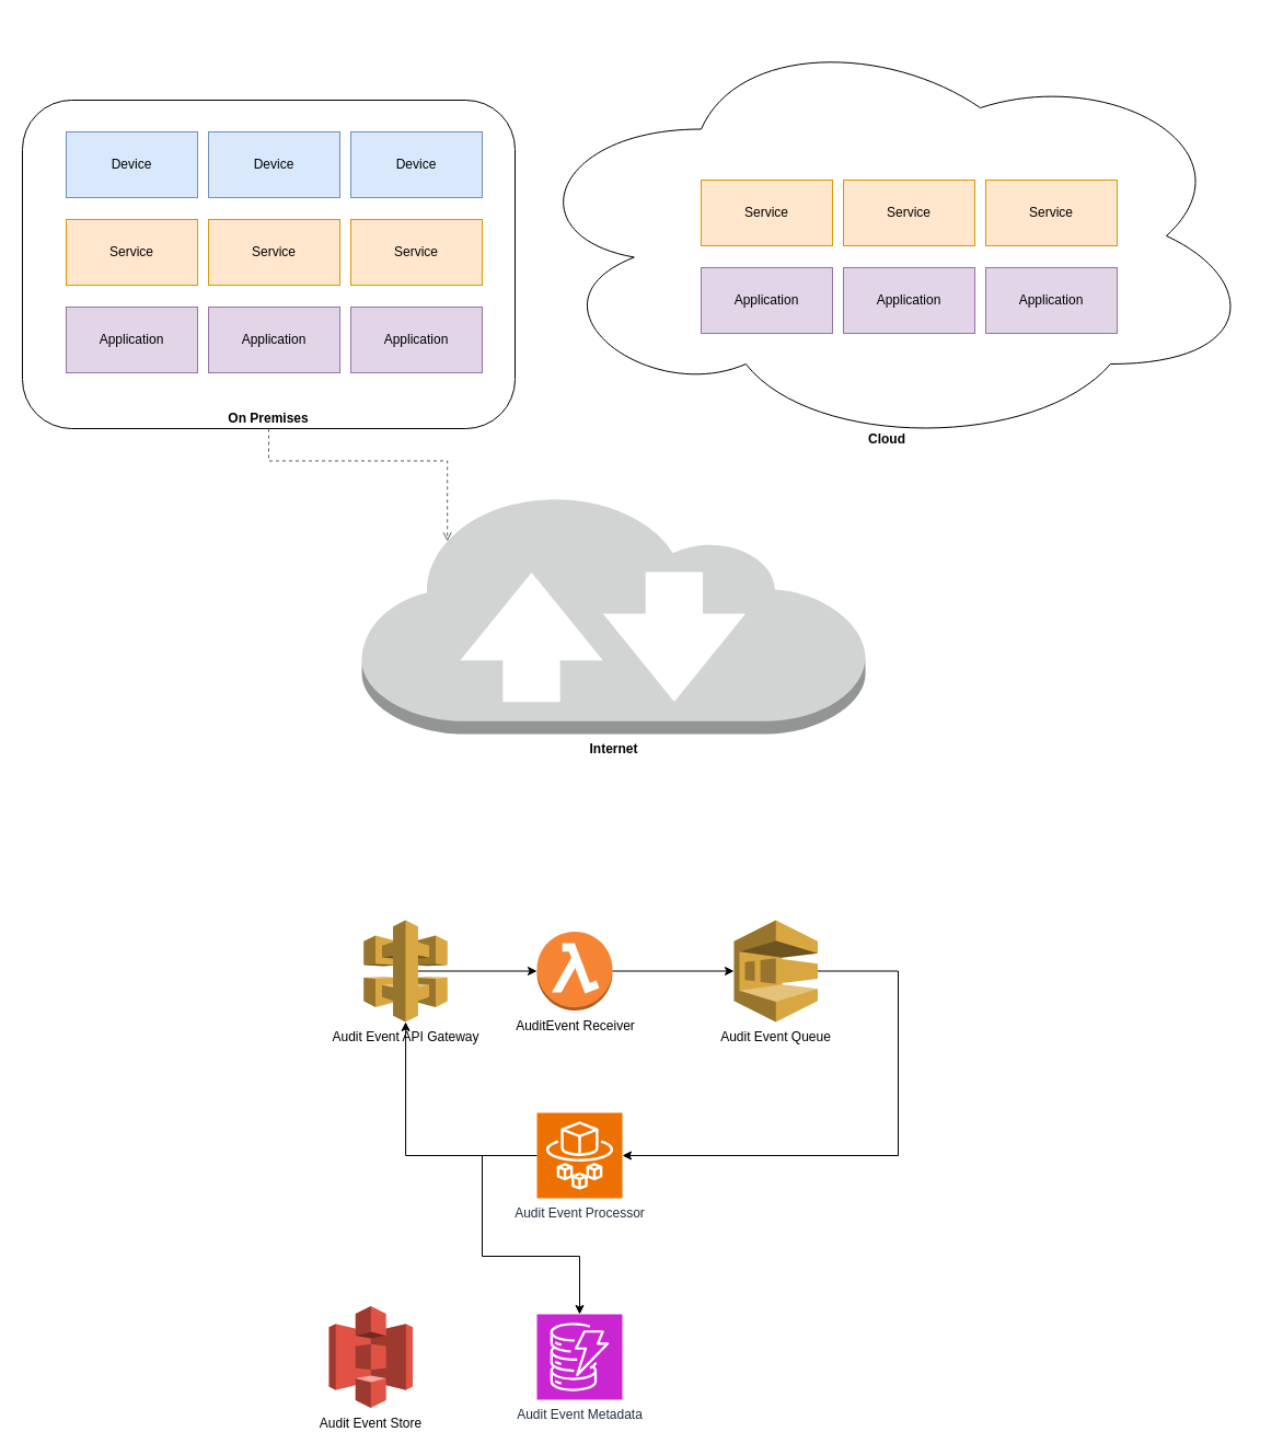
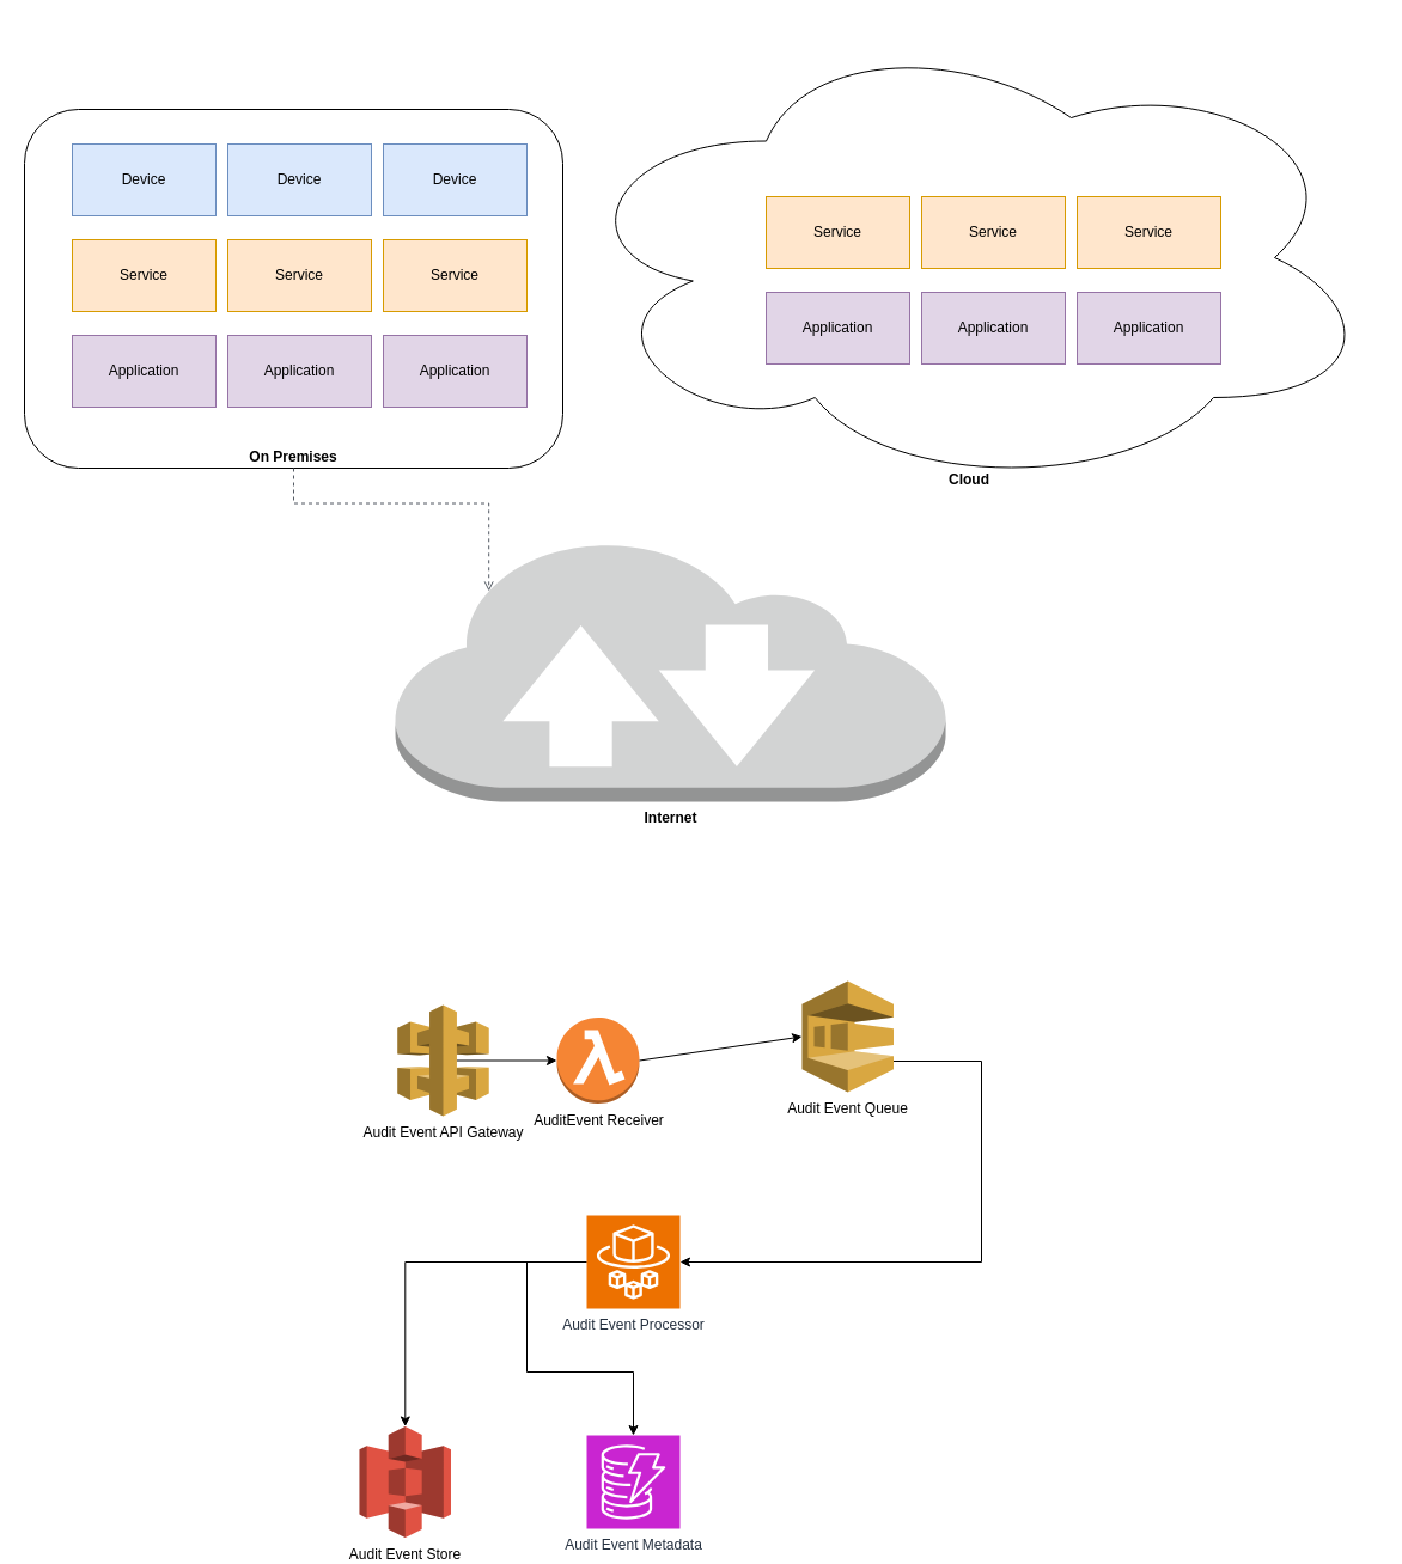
- <mxCell id="23" value="AuditEvent Receiver" style="outlineConnect=0;dashed=0;verticalLabelPosition=bottom;verticalAlign=top;align=center;html=1;shape=mxgraph.aws3.lambda_function;fillColor=#F58534;gradientColor=none;" vertex="1" parent="1"><mxGeometry x="490" y="850.5" width="69" height="72" as="geometry" /></mxCell>
+ <mxCell id="23" value="AuditEvent Receiver" style="outlineConnect=0;dashed=0;verticalLabelPosition=bottom;verticalAlign=top;align=center;html=1;shape=mxgraph.aws3.lambda_function;fillColor=#F58534;gradientColor=none;" vertex="1" parent="1"><mxGeometry x="465" y="850.5" width="69" height="72" as="geometry" /></mxCell>
- <mxCell id="24" value="Audit Event Queue" style="outlineConnect=0;dashed=0;verticalLabelPosition=bottom;verticalAlign=top;align=center;html=1;shape=mxgraph.aws3.sqs;fillColor=#D9A741;gradientColor=none;" vertex="1" parent="1"><mxGeometry x="670" y="840" width="76.5" height="93" as="geometry" /></mxCell>
+ <mxCell id="24" value="Audit Event Queue" style="outlineConnect=0;dashed=0;verticalLabelPosition=bottom;verticalAlign=top;align=center;html=1;shape=mxgraph.aws3.sqs;fillColor=#D9A741;gradientColor=none;" vertex="1" parent="1"><mxGeometry x="670" y="820" width="76.5" height="93" as="geometry" /></mxCell>
- <mxCell id="28" style="edgeStyle=orthogonalEdgeStyle;rounded=0;orthogonalLoop=1;jettySize=auto;html=1;exitX=0;exitY=0.5;exitDx=0;exitDy=0;exitPerimeter=0;" edge="1" parent="1" source="29" target="22"><mxGeometry relative="1" as="geometry" /></mxCell>
+ <mxCell id="28" style="edgeStyle=orthogonalEdgeStyle;rounded=0;orthogonalLoop=1;jettySize=auto;html=1;exitX=0;exitY=0.5;exitDx=0;exitDy=0;exitPerimeter=0;" edge="1" parent="1" source="29" target="31"><mxGeometry relative="1" as="geometry" /></mxCell>
